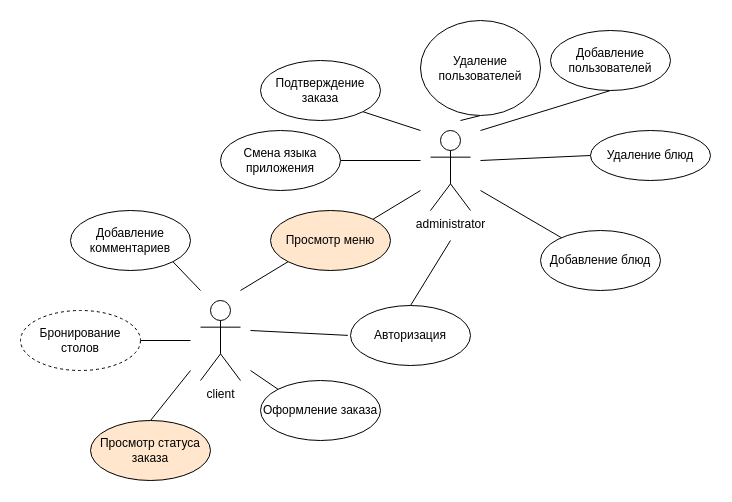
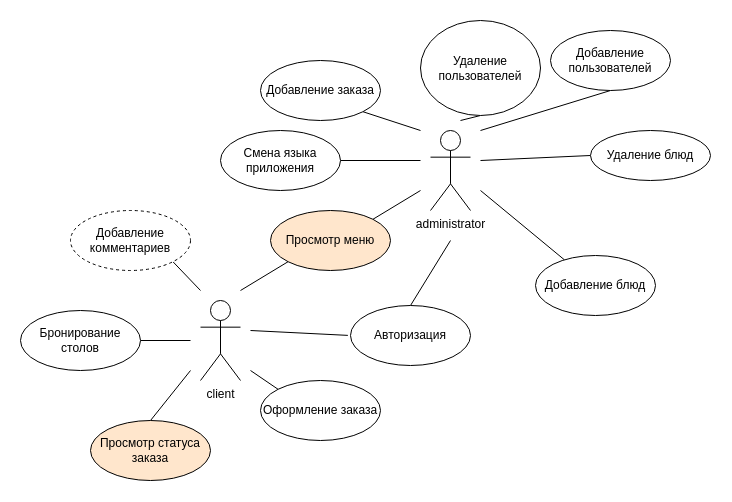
- <mxCell id="28" value="Подтверждение заказа" style="ellipse;whiteSpace=wrap;html=1;" vertex="1" parent="1"><mxGeometry x="260" y="60" width="120" height="60" as="geometry" /></mxCell>
+ <mxCell id="28" value="Добавление заказа" style="ellipse;whiteSpace=wrap;html=1;" vertex="1" parent="1"><mxGeometry x="260" y="60" width="120" height="60" as="geometry" /></mxCell>
- <mxCell id="22" value="Добавление комментариев" style="ellipse;whiteSpace=wrap;html=1;" vertex="1" parent="1"><mxGeometry x="70" y="210" width="120" height="60" as="geometry" /></mxCell>
+ <mxCell id="22" value="Добавление комментариев" style="ellipse;whiteSpace=wrap;html=1;dashed=1;" vertex="1" parent="1"><mxGeometry x="70" y="210" width="120" height="60" as="geometry" /></mxCell>
- <mxCell id="24" value="Добавление блюд" style="ellipse;whiteSpace=wrap;html=1;" vertex="1" parent="1"><mxGeometry x="540" y="230" width="120" height="60" as="geometry" /></mxCell>
+ <mxCell id="24" value="Добавление блюд" style="ellipse;whiteSpace=wrap;html=1;" vertex="1" parent="1"><mxGeometry x="535" y="255" width="120" height="60" as="geometry" /></mxCell>
- <mxCell id="23" value="Бронирование столов" style="ellipse;whiteSpace=wrap;html=1;dashed=1;" vertex="1" parent="1"><mxGeometry x="20" y="310" width="120" height="60" as="geometry" /></mxCell>
+ <mxCell id="23" value="Бронирование столов" style="ellipse;whiteSpace=wrap;html=1;" vertex="1" parent="1"><mxGeometry x="20" y="310" width="120" height="60" as="geometry" /></mxCell>
